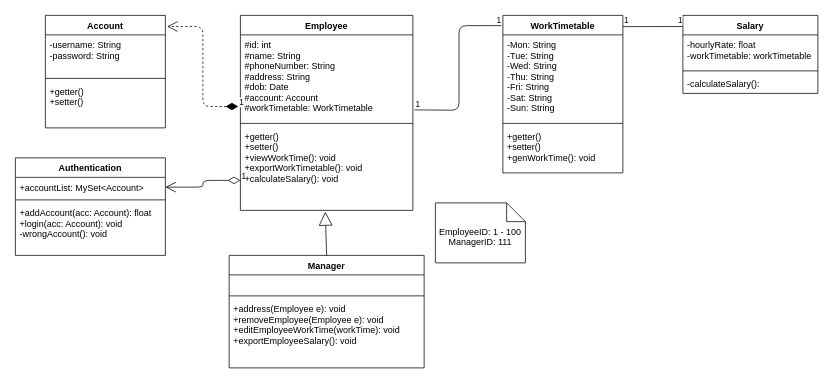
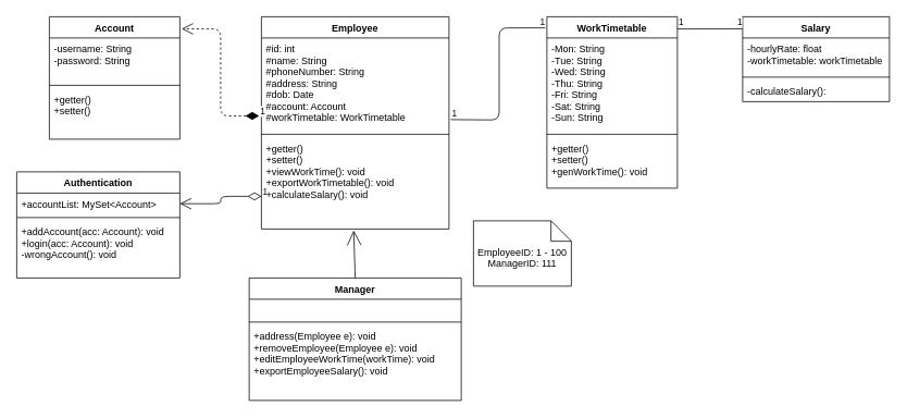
- <mxCell id="34" value="+addAccount(acc: Account): float&#10;+login(acc: Account): void&#10;-wrongAccount(): void&#10;" style="text;strokeColor=none;fillColor=none;align=left;verticalAlign=top;spacingLeft=4;spacingRight=4;overflow=hidden;rotatable=0;points=[[0,0.5],[1,0.5]];portConstraint=eastwest;" vertex="1" parent="31"><mxGeometry y="60" width="200" height="70" as="geometry" /></mxCell>
+ <mxCell id="34" value="+addAccount(acc: Account): void&#10;+login(acc: Account): void&#10;-wrongAccount(): void&#10;" style="text;strokeColor=none;fillColor=none;align=left;verticalAlign=top;spacingLeft=4;spacingRight=4;overflow=hidden;rotatable=0;points=[[0,0.5],[1,0.5]];portConstraint=eastwest;" vertex="1" parent="31"><mxGeometry y="60" width="200" height="70" as="geometry" /></mxCell>
- <mxCell id="10" value="" style="endArrow=block;endSize=16;endFill=0;html=1;exitX=0.5;exitY=0;exitDx=0;exitDy=0;entryX=0.492;entryY=1.016;entryDx=0;entryDy=0;entryPerimeter=0;" parent="1" source="6" target="5" edge="1"><mxGeometry width="160" relative="1" as="geometry"><mxPoint x="280" y="350" as="sourcePoint" /><mxPoint x="250.32" y="271.472" as="targetPoint" /></mxGeometry></mxCell>
+ <mxCell id="10" value="" style="endArrow=open;endSize=16;endFill=0;html=1;exitX=0.5;exitY=0;exitDx=0;exitDy=0;entryX=0.492;entryY=1.016;entryDx=0;entryDy=0;entryPerimeter=0;" parent="1" source="6" target="5" edge="1"><mxGeometry width="160" relative="1" as="geometry"><mxPoint x="280" y="350" as="sourcePoint" /><mxPoint x="250.32" y="271.472" as="targetPoint" /></mxGeometry></mxCell>
